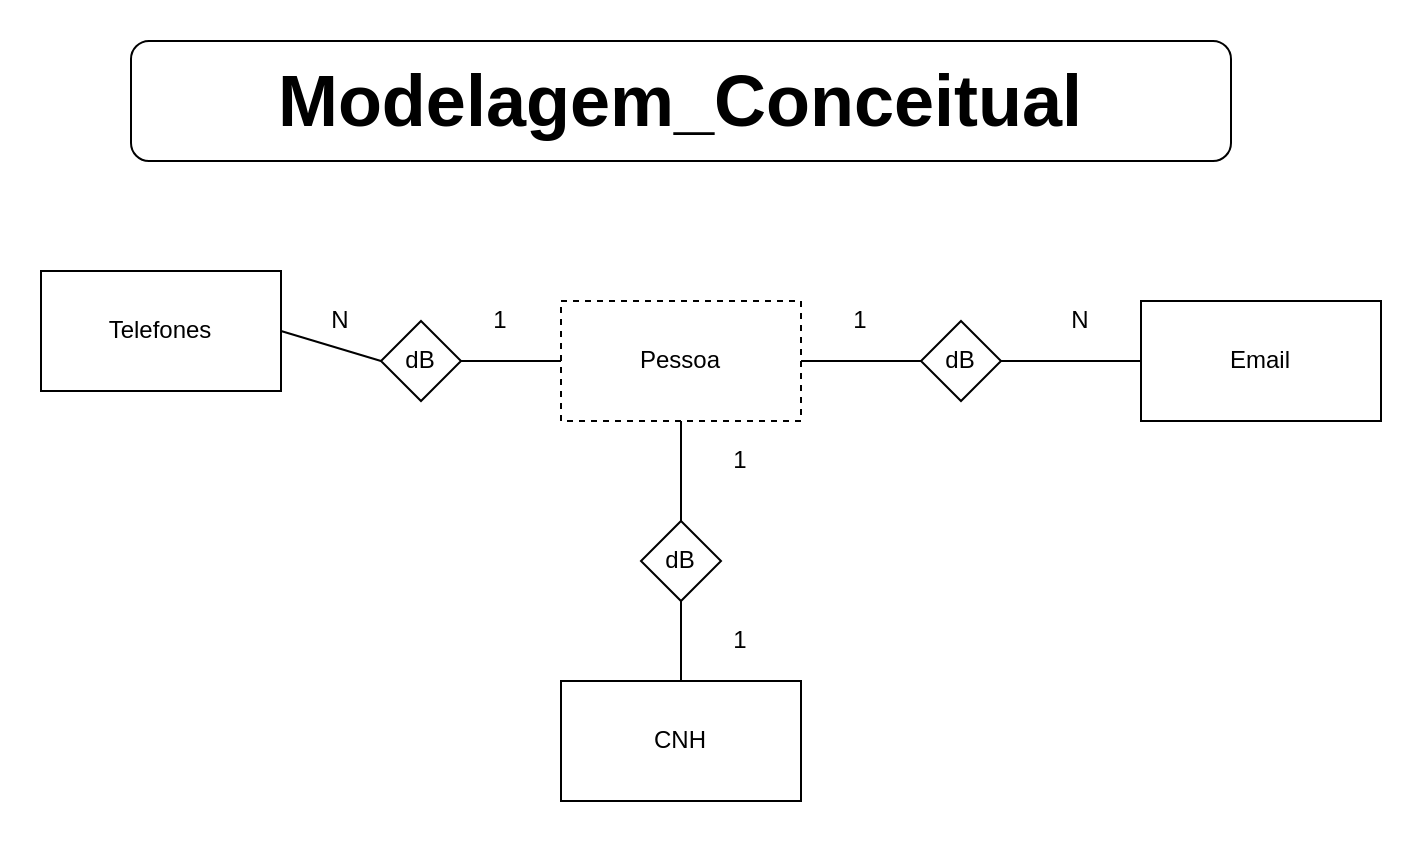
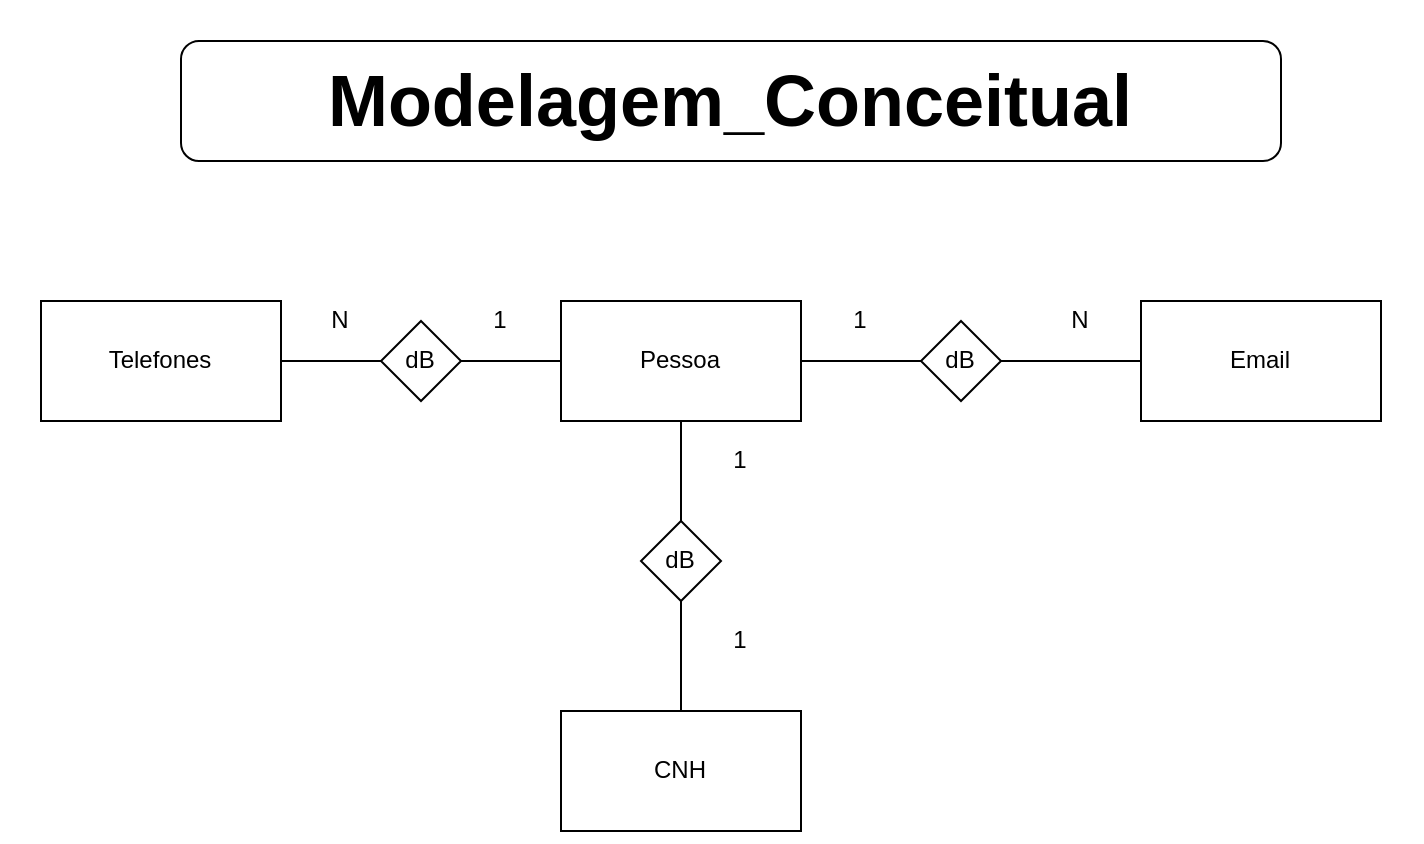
- <mxCell id="2" value="&lt;font style=&quot;vertical-align: inherit&quot;&gt;&lt;font style=&quot;vertical-align: inherit&quot;&gt;&lt;font style=&quot;vertical-align: inherit&quot;&gt;&lt;font style=&quot;vertical-align: inherit ; font-size: 36px&quot;&gt;&lt;b&gt;&lt;font style=&quot;vertical-align: inherit&quot;&gt;&lt;font style=&quot;vertical-align: inherit&quot;&gt;Modelagem_Conceitual&lt;/font&gt;&lt;/font&gt;&lt;/b&gt;&lt;/font&gt;&lt;/font&gt;&lt;/font&gt;&lt;/font&gt;" style="rounded=1;whiteSpace=wrap;html=1;" parent="1" vertex="1"><mxGeometry x="65" y="20" width="550" height="60" as="geometry" /></mxCell>
+ <mxCell id="2" value="&lt;font style=&quot;vertical-align: inherit&quot;&gt;&lt;font style=&quot;vertical-align: inherit&quot;&gt;&lt;font style=&quot;vertical-align: inherit&quot;&gt;&lt;font style=&quot;vertical-align: inherit ; font-size: 36px&quot;&gt;&lt;b&gt;&lt;font style=&quot;vertical-align: inherit&quot;&gt;&lt;font style=&quot;vertical-align: inherit&quot;&gt;Modelagem_Conceitual&lt;/font&gt;&lt;/font&gt;&lt;/b&gt;&lt;/font&gt;&lt;/font&gt;&lt;/font&gt;&lt;/font&gt;" style="rounded=1;whiteSpace=wrap;html=1;" parent="1" vertex="1"><mxGeometry x="90" y="20" width="550" height="60" as="geometry" /></mxCell>
- <mxCell id="3" value="&lt;font style=&quot;vertical-align: inherit&quot;&gt;&lt;font style=&quot;vertical-align: inherit&quot;&gt;Telefones&lt;/font&gt;&lt;/font&gt;" style="rounded=0;whiteSpace=wrap;html=1;" parent="1" vertex="1"><mxGeometry x="20" y="135" width="120" height="60" as="geometry" /></mxCell>
+ <mxCell id="3" value="&lt;font style=&quot;vertical-align: inherit&quot;&gt;&lt;font style=&quot;vertical-align: inherit&quot;&gt;Telefones&lt;/font&gt;&lt;/font&gt;" style="rounded=0;whiteSpace=wrap;html=1;" parent="1" vertex="1"><mxGeometry x="20" y="150" width="120" height="60" as="geometry" /></mxCell>
- <mxCell id="4" value="&lt;font style=&quot;vertical-align: inherit&quot;&gt;&lt;font style=&quot;vertical-align: inherit&quot;&gt;&lt;font style=&quot;vertical-align: inherit&quot;&gt;&lt;font style=&quot;vertical-align: inherit&quot;&gt;Pessoa&lt;/font&gt;&lt;/font&gt;&lt;/font&gt;&lt;/font&gt;" style="rounded=0;whiteSpace=wrap;html=1;dashed=1;" parent="1" vertex="1"><mxGeometry x="280" y="150" width="120" height="60" as="geometry" /></mxCell>
+ <mxCell id="4" value="&lt;font style=&quot;vertical-align: inherit&quot;&gt;&lt;font style=&quot;vertical-align: inherit&quot;&gt;&lt;font style=&quot;vertical-align: inherit&quot;&gt;&lt;font style=&quot;vertical-align: inherit&quot;&gt;Pessoa&lt;/font&gt;&lt;/font&gt;&lt;/font&gt;&lt;/font&gt;" style="rounded=0;whiteSpace=wrap;html=1;" parent="1" vertex="1"><mxGeometry x="280" y="150" width="120" height="60" as="geometry" /></mxCell>
- <mxCell id="6" value="&lt;font style=&quot;vertical-align: inherit&quot;&gt;&lt;font style=&quot;vertical-align: inherit&quot;&gt;&lt;font style=&quot;vertical-align: inherit&quot;&gt;&lt;font style=&quot;vertical-align: inherit&quot;&gt;&lt;font style=&quot;vertical-align: inherit&quot;&gt;&lt;font style=&quot;vertical-align: inherit&quot;&gt;CNH&lt;/font&gt;&lt;/font&gt;&lt;/font&gt;&lt;/font&gt;&lt;/font&gt;&lt;/font&gt;" style="rounded=0;whiteSpace=wrap;html=1;" parent="1" vertex="1"><mxGeometry x="280" y="340" width="120" height="60" as="geometry" /></mxCell>
+ <mxCell id="6" value="&lt;font style=&quot;vertical-align: inherit&quot;&gt;&lt;font style=&quot;vertical-align: inherit&quot;&gt;&lt;font style=&quot;vertical-align: inherit&quot;&gt;&lt;font style=&quot;vertical-align: inherit&quot;&gt;&lt;font style=&quot;vertical-align: inherit&quot;&gt;&lt;font style=&quot;vertical-align: inherit&quot;&gt;CNH&lt;/font&gt;&lt;/font&gt;&lt;/font&gt;&lt;/font&gt;&lt;/font&gt;&lt;/font&gt;" style="rounded=0;whiteSpace=wrap;html=1;" parent="1" vertex="1"><mxGeometry x="280" y="355" width="120" height="60" as="geometry" /></mxCell>
